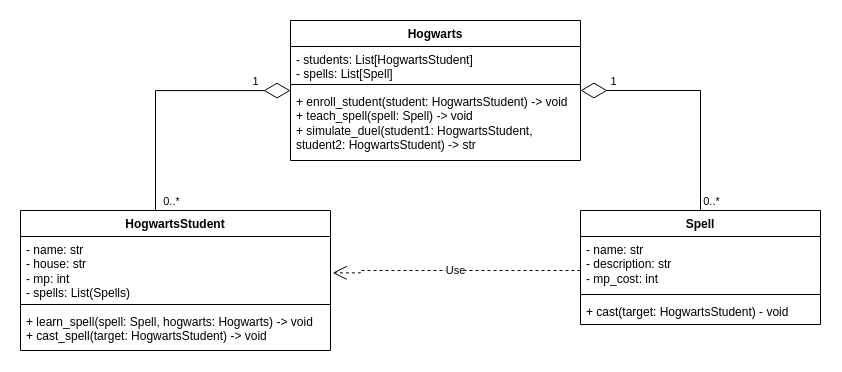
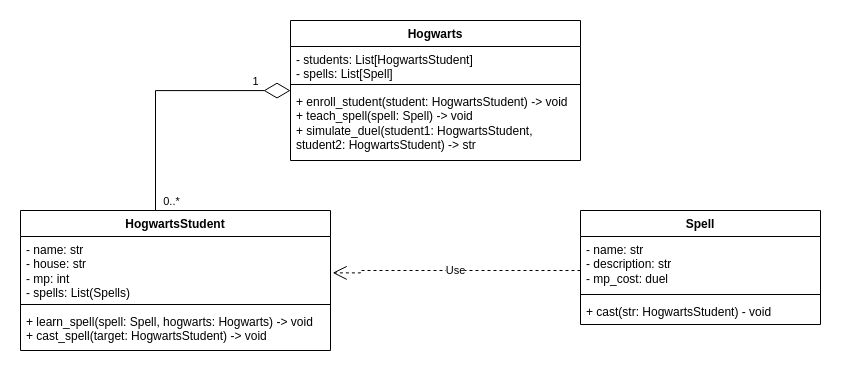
- <mxCell id="17" value="" style="endArrow=diamondThin;endFill=0;endSize=24;html=1;rounded=0;exitX=0.5;exitY=0;exitDx=0;exitDy=0;entryX=1;entryY=0.5;entryDx=0;entryDy=0;edgeStyle=orthogonalEdgeStyle;" edge="1" parent="1" source="6" target="10"><mxGeometry width="160" relative="1" as="geometry"><mxPoint x="590" y="140" as="sourcePoint" /><mxPoint x="660" y="80" as="targetPoint" /></mxGeometry></mxCell>
- <mxCell id="18" value="1" style="edgeLabel;html=1;align=center;verticalAlign=middle;resizable=0;points=[];" vertex="1" connectable="0" parent="17"><mxGeometry x="0.733" y="1" relative="1" as="geometry"><mxPoint y="-11" as="offset" /></mxGeometry></mxCell>
- <mxCell id="19" value="0..*" style="edgeLabel;html=1;align=center;verticalAlign=middle;resizable=0;points=[];" vertex="1" connectable="0" parent="17"><mxGeometry x="-0.849" y="-1" relative="1" as="geometry"><mxPoint x="9" y="8" as="offset" /></mxGeometry></mxCell>
- <mxCell id="7" value="- name: str&lt;div&gt;- description: str&lt;/div&gt;&lt;div&gt;- mp_cost: int&lt;/div&gt;" style="text;strokeColor=none;fillColor=none;align=left;verticalAlign=top;spacingLeft=4;spacingRight=4;overflow=hidden;rotatable=0;points=[[0,0.5],[1,0.5]];portConstraint=eastwest;whiteSpace=wrap;html=1;" vertex="1" parent="6"><mxGeometry y="26" width="240" height="54" as="geometry" /></mxCell>
+ <mxCell id="7" value="- name: str&lt;div&gt;- description: str&lt;/div&gt;&lt;div&gt;- mp_cost: duel&lt;/div&gt;" style="text;strokeColor=none;fillColor=none;align=left;verticalAlign=top;spacingLeft=4;spacingRight=4;overflow=hidden;rotatable=0;points=[[0,0.5],[1,0.5]];portConstraint=eastwest;whiteSpace=wrap;html=1;" vertex="1" parent="6"><mxGeometry y="26" width="240" height="54" as="geometry" /></mxCell>
- <mxCell id="9" value="+ cast(target: HogwartsStudent) - void" style="text;strokeColor=none;fillColor=none;align=left;verticalAlign=top;spacingLeft=4;spacingRight=4;overflow=hidden;rotatable=0;points=[[0,0.5],[1,0.5]];portConstraint=eastwest;whiteSpace=wrap;html=1;" vertex="1" parent="6"><mxGeometry y="88" width="240" height="26" as="geometry" /></mxCell>
+ <mxCell id="9" value="+ cast(str: HogwartsStudent) - void" style="text;strokeColor=none;fillColor=none;align=left;verticalAlign=top;spacingLeft=4;spacingRight=4;overflow=hidden;rotatable=0;points=[[0,0.5],[1,0.5]];portConstraint=eastwest;whiteSpace=wrap;html=1;" vertex="1" parent="6"><mxGeometry y="88" width="240" height="26" as="geometry" /></mxCell>
